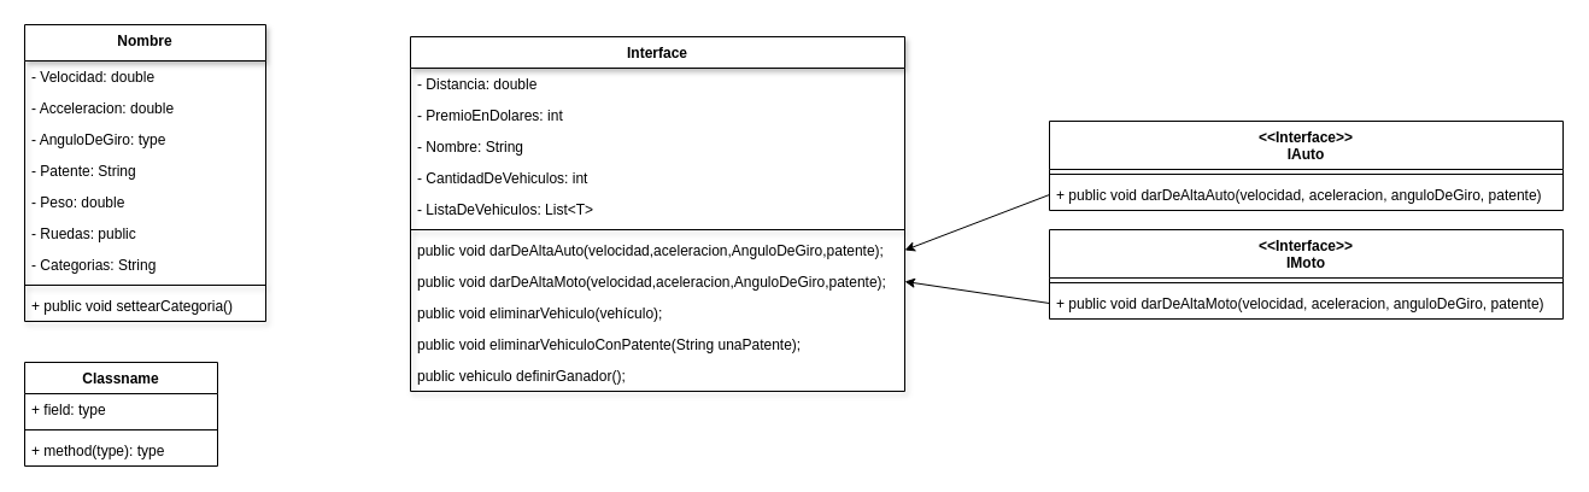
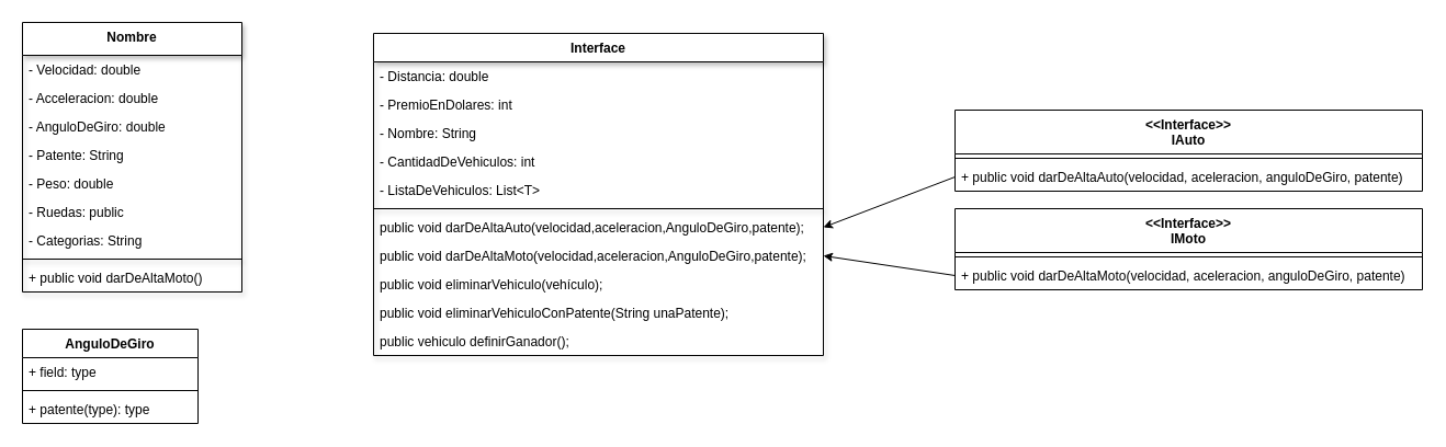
- <mxCell id="5" value="- AnguloDeGiro: type" style="text;strokeColor=none;fillColor=none;align=left;verticalAlign=top;spacingLeft=4;spacingRight=4;overflow=hidden;rotatable=0;points=[[0,0.5],[1,0.5]];portConstraint=eastwest;shadow=1;" parent="2" vertex="1"><mxGeometry y="82" width="200" height="26" as="geometry" /></mxCell>
+ <mxCell id="5" value="- AnguloDeGiro: double" style="text;strokeColor=none;fillColor=none;align=left;verticalAlign=top;spacingLeft=4;spacingRight=4;overflow=hidden;rotatable=0;points=[[0,0.5],[1,0.5]];portConstraint=eastwest;shadow=1;" parent="2" vertex="1"><mxGeometry y="82" width="200" height="26" as="geometry" /></mxCell>
- <mxCell id="11" value="+ public void settearCategoria()" style="text;strokeColor=none;fillColor=none;align=left;verticalAlign=top;spacingLeft=4;spacingRight=4;overflow=hidden;rotatable=0;points=[[0,0.5],[1,0.5]];portConstraint=eastwest;shadow=1;" parent="2" vertex="1"><mxGeometry y="220" width="200" height="26" as="geometry" /></mxCell>
+ <mxCell id="11" value="+ public void darDeAltaMoto()" style="text;strokeColor=none;fillColor=none;align=left;verticalAlign=top;spacingLeft=4;spacingRight=4;overflow=hidden;rotatable=0;points=[[0,0.5],[1,0.5]];portConstraint=eastwest;shadow=1;" parent="2" vertex="1"><mxGeometry y="220" width="200" height="26" as="geometry" /></mxCell>
- <mxCell id="32" value="Classname" style="swimlane;fontStyle=1;align=center;verticalAlign=top;childLayout=stackLayout;horizontal=1;startSize=26;horizontalStack=0;resizeParent=1;resizeParentMax=0;resizeLast=0;collapsible=1;marginBottom=0;" vertex="1" parent="1"><mxGeometry x="20" y="300" width="160" height="86" as="geometry" /></mxCell>
+ <mxCell id="32" value="AnguloDeGiro" style="swimlane;fontStyle=1;align=center;verticalAlign=top;childLayout=stackLayout;horizontal=1;startSize=26;horizontalStack=0;resizeParent=1;resizeParentMax=0;resizeLast=0;collapsible=1;marginBottom=0;" vertex="1" parent="1"><mxGeometry x="20" y="300" width="160" height="86" as="geometry" /></mxCell>
- <mxCell id="35" value="+ method(type): type" style="text;strokeColor=none;fillColor=none;align=left;verticalAlign=top;spacingLeft=4;spacingRight=4;overflow=hidden;rotatable=0;points=[[0,0.5],[1,0.5]];portConstraint=eastwest;" vertex="1" parent="32"><mxGeometry y="60" width="160" height="26" as="geometry" /></mxCell>
+ <mxCell id="35" value="+ patente(type): type" style="text;strokeColor=none;fillColor=none;align=left;verticalAlign=top;spacingLeft=4;spacingRight=4;overflow=hidden;rotatable=0;points=[[0,0.5],[1,0.5]];portConstraint=eastwest;" vertex="1" parent="32"><mxGeometry y="60" width="160" height="26" as="geometry" /></mxCell>
